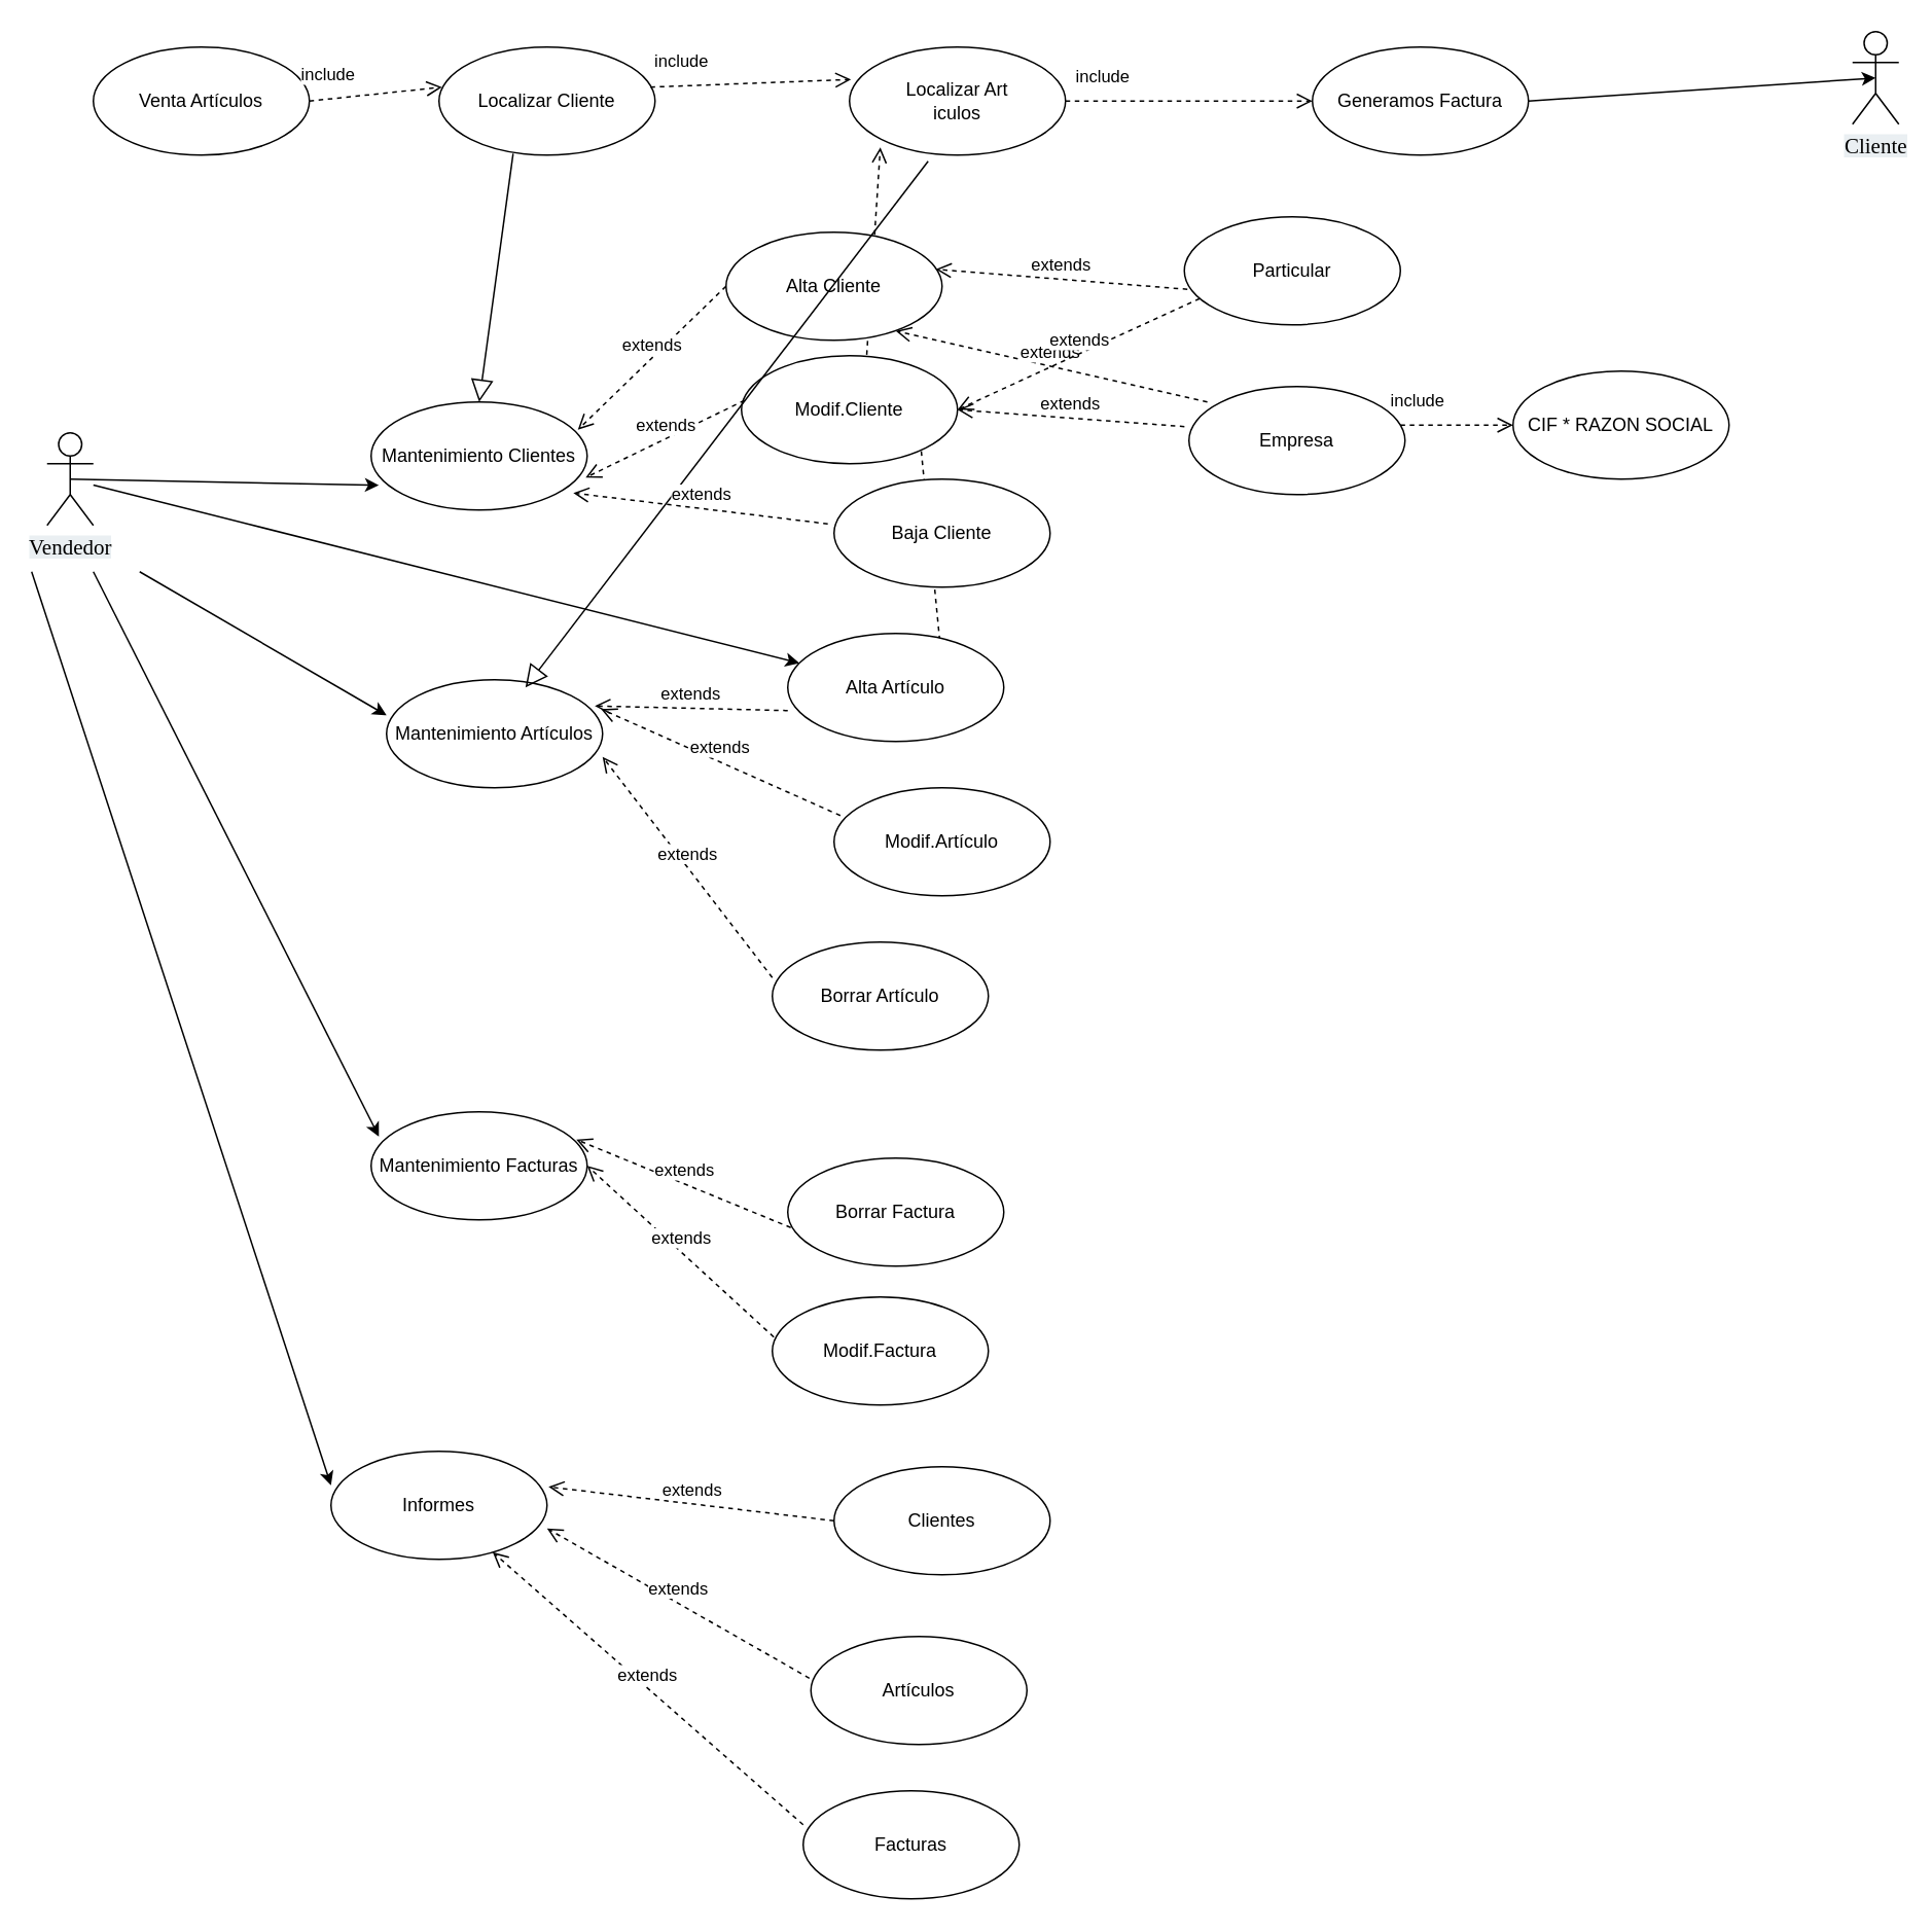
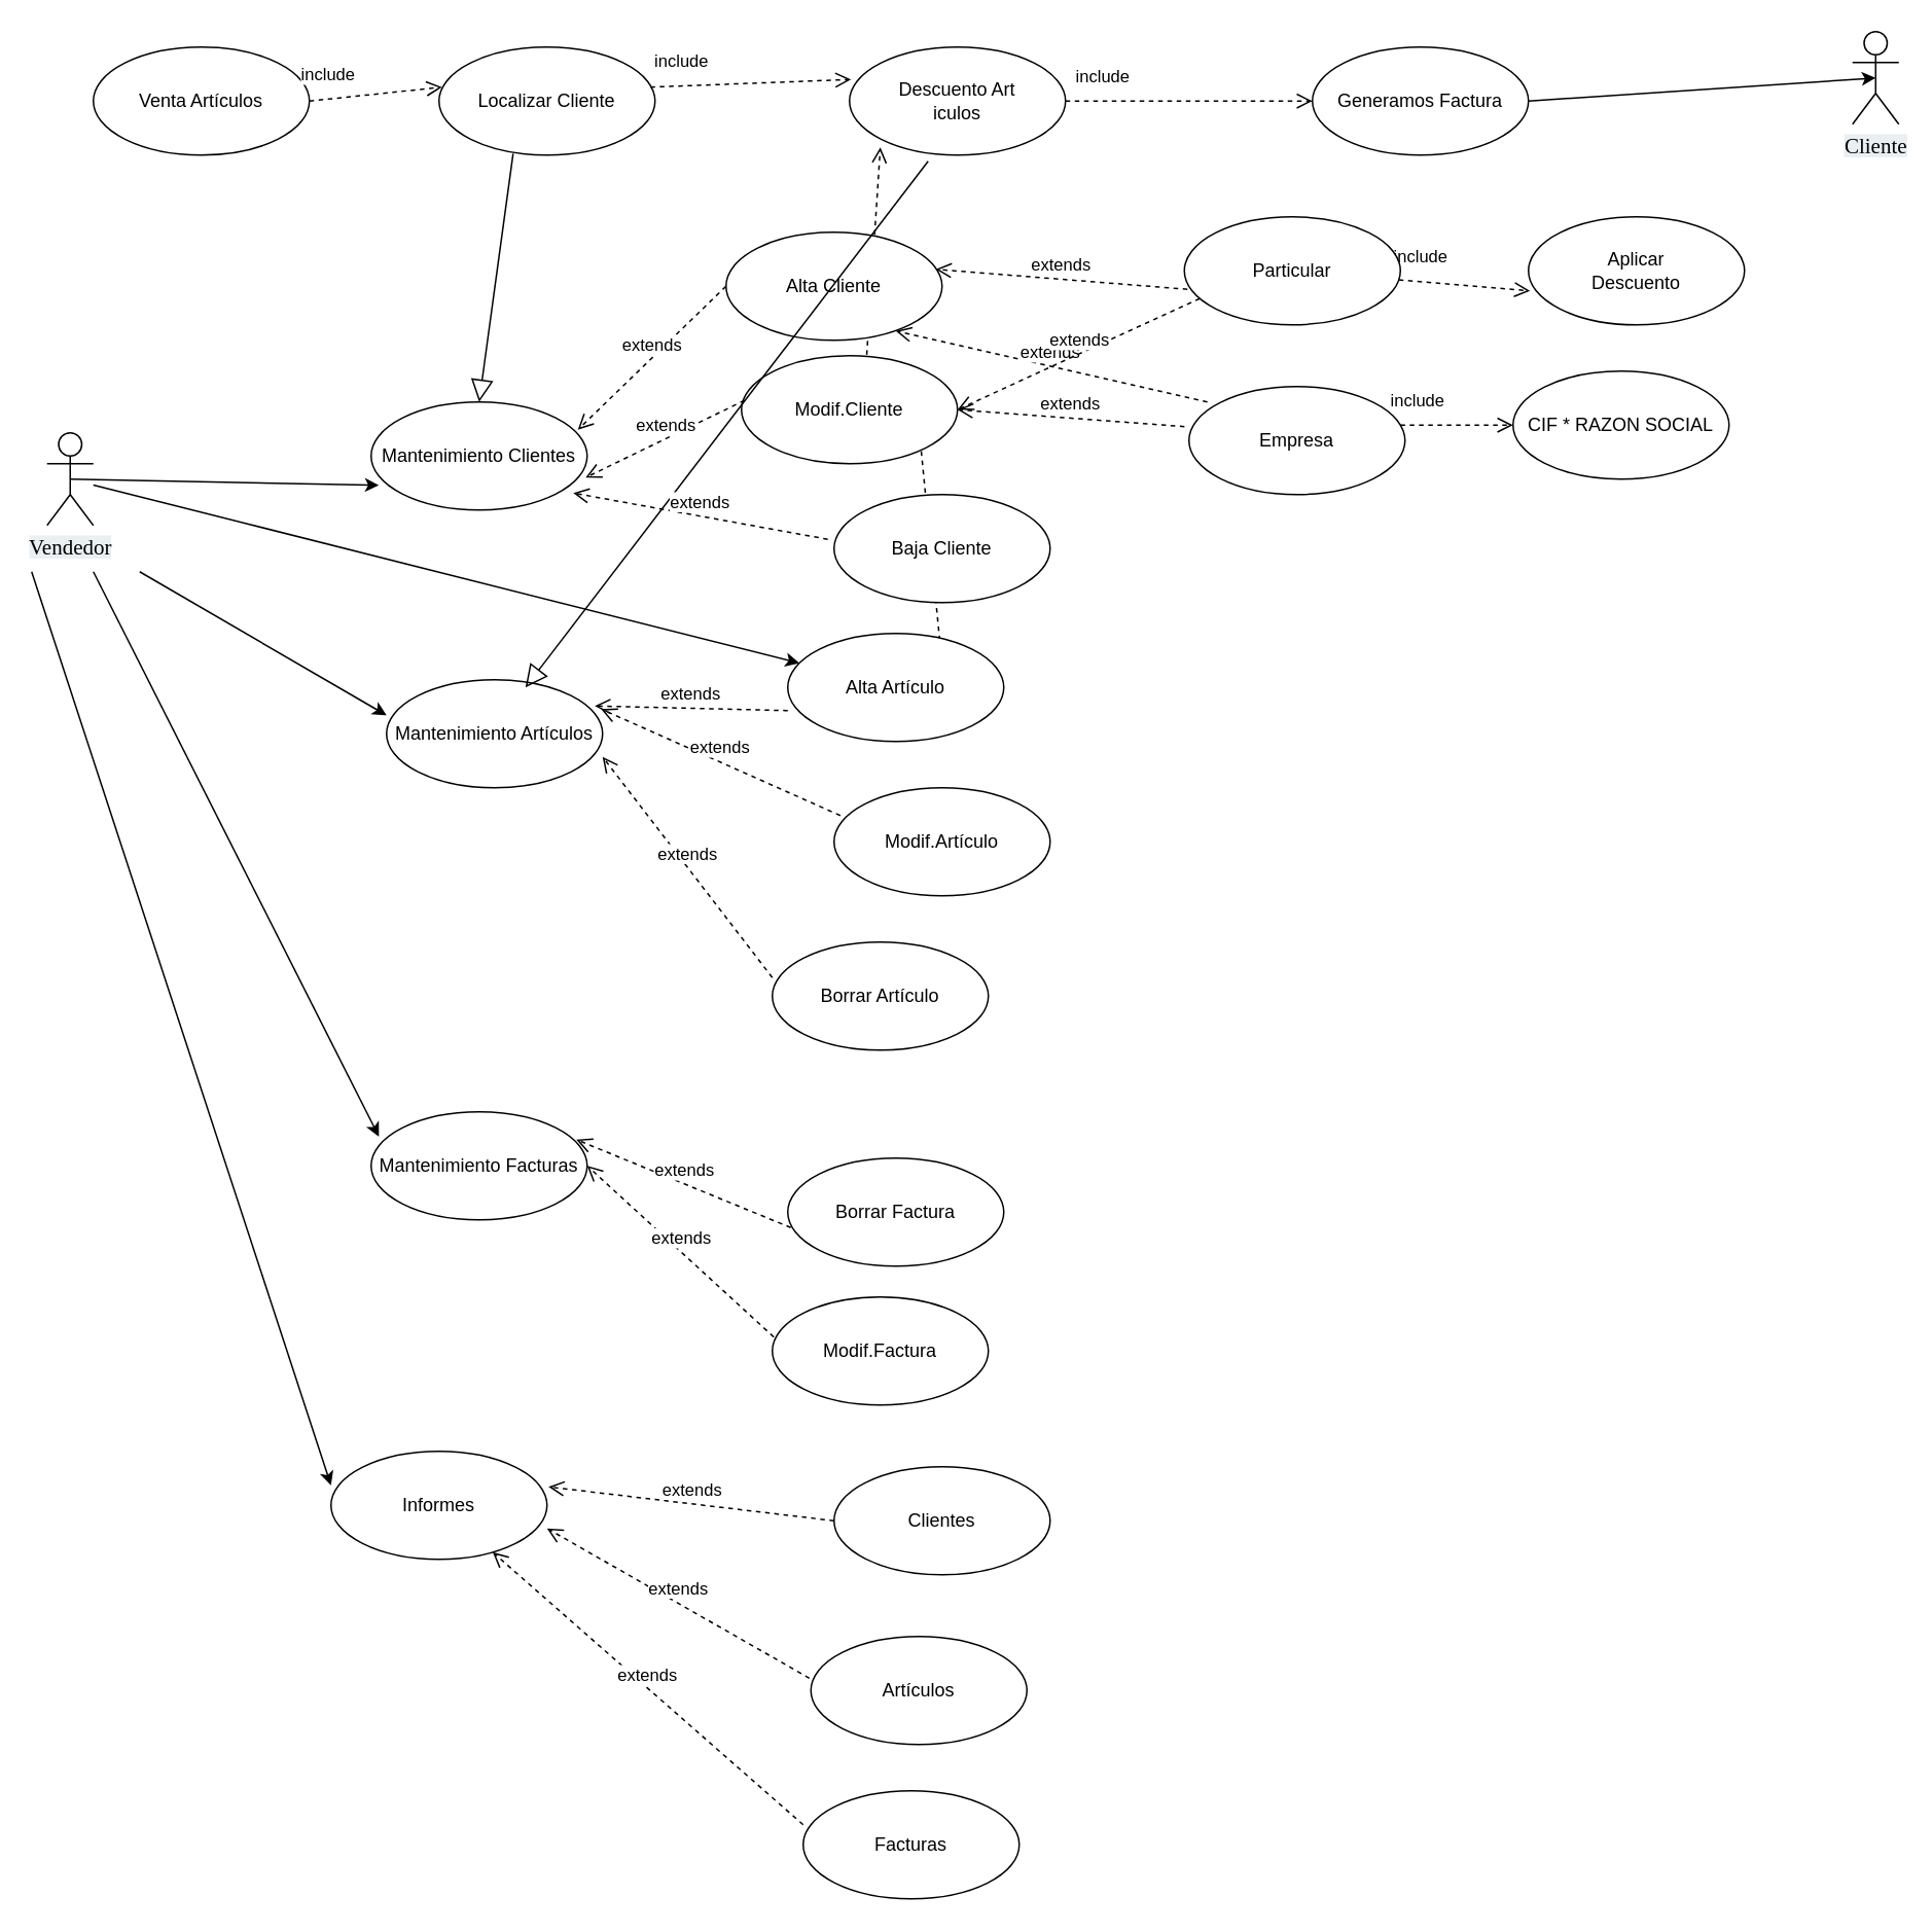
- <mxCell id="34" value="Localizar Art&lt;br&gt;iculos" style="ellipse;whiteSpace=wrap;html=1;" parent="1" vertex="1"><mxGeometry x="550" y="30" width="140" height="70" as="geometry" /></mxCell>
+ <mxCell id="34" value="Descuento Art&lt;br&gt;iculos" style="ellipse;whiteSpace=wrap;html=1;" parent="1" vertex="1"><mxGeometry x="550" y="30" width="140" height="70" as="geometry" /></mxCell>
+ <mxCell id="30" value="Aplicar &lt;br&gt;Descuento" style="ellipse;whiteSpace=wrap;html=1;" parent="1" vertex="1"><mxGeometry x="990" y="140" width="140" height="70" as="geometry" /></mxCell>
+ <mxCell id="40" value="include" style="html=1;verticalAlign=bottom;endArrow=open;dashed=1;endSize=8;entryX=0.007;entryY=0.686;entryDx=0;entryDy=0;entryPerimeter=0;" parent="1" source="54" target="30" edge="1"><mxGeometry x="-0.698" y="7" relative="1" as="geometry"><mxPoint x="819.999" y="191.984" as="sourcePoint" /><mxPoint x="921.86" y="180" as="targetPoint" /><Array as="points" /><mxPoint as="offset" /></mxGeometry></mxCell>
- <mxCell id="15" value="Baja Cliente" style="ellipse;whiteSpace=wrap;html=1;" parent="1" vertex="1"><mxGeometry x="540" y="310" width="140" height="70" as="geometry" /></mxCell>
+ <mxCell id="15" value="Baja Cliente" style="ellipse;whiteSpace=wrap;html=1;" parent="1" vertex="1"><mxGeometry x="540" y="320" width="140" height="70" as="geometry" /></mxCell>
